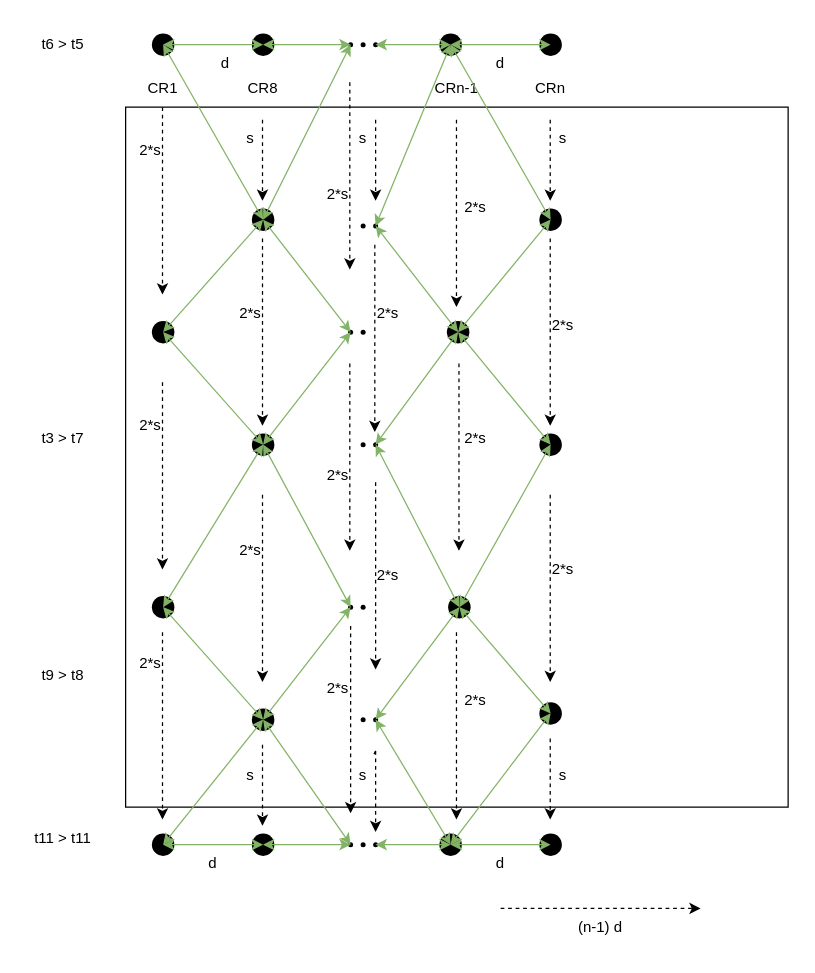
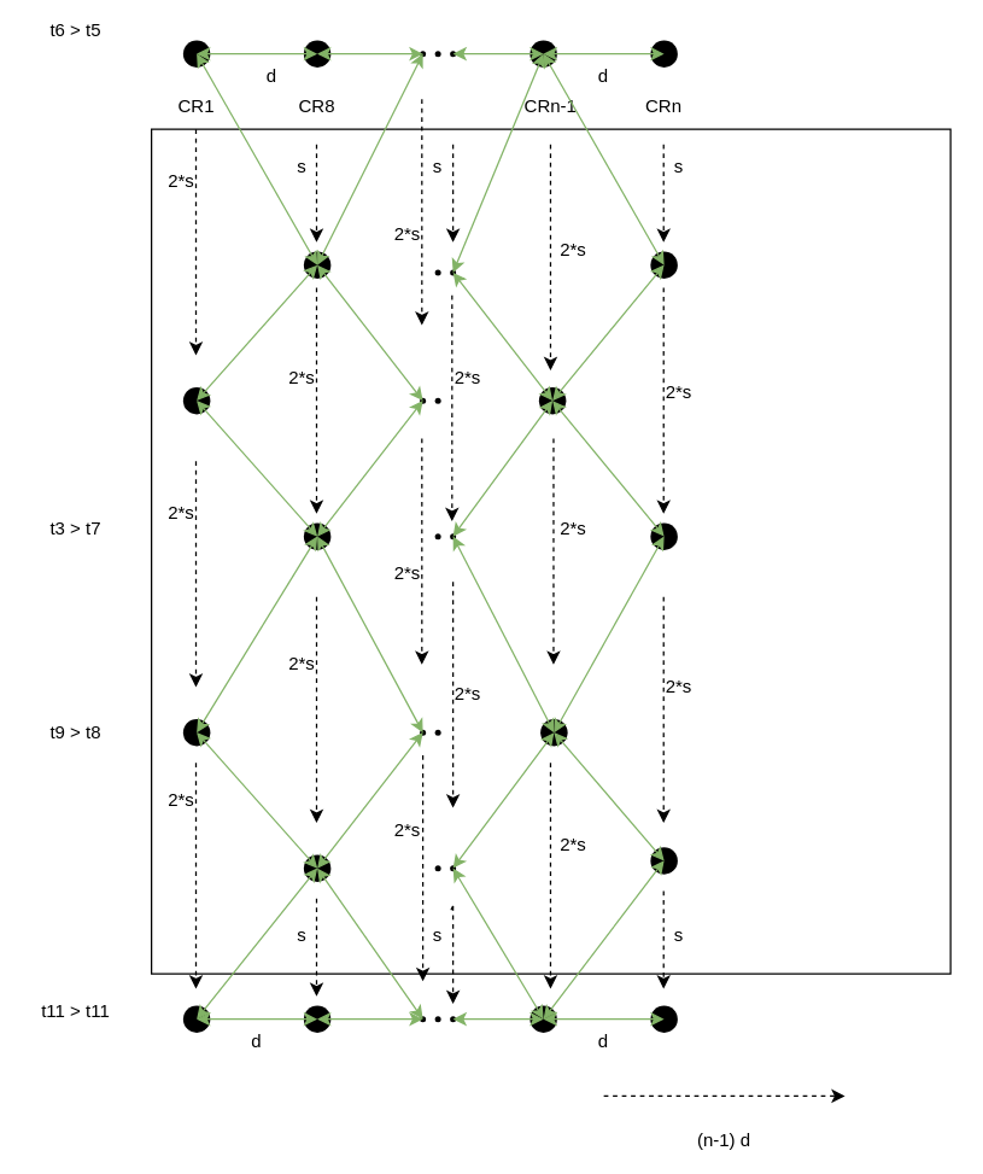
- <mxCell id="4" value="t6 &amp;gt; t5" style="text;html=1;strokeColor=none;fillColor=none;align=center;verticalAlign=middle;whiteSpace=wrap;rounded=0;" parent="1" vertex="1"><mxGeometry x="20" y="20" width="60" height="30" as="geometry" /></mxCell>
+ <mxCell id="4" value="t6 &amp;gt; t5" style="text;html=1;strokeColor=none;fillColor=none;align=center;verticalAlign=middle;whiteSpace=wrap;rounded=0;" parent="1" vertex="1"><mxGeometry x="20" y="5" width="60" height="30" as="geometry" /></mxCell>
- <mxCell id="31" value="t9 &amp;gt; t8" style="text;html=1;strokeColor=none;fillColor=none;align=center;verticalAlign=middle;whiteSpace=wrap;rounded=0;" parent="1" vertex="1"><mxGeometry x="20" y="525" width="60" height="30" as="geometry" /></mxCell>
+ <mxCell id="31" value="t9 &amp;gt; t8" style="text;html=1;strokeColor=none;fillColor=none;align=center;verticalAlign=middle;whiteSpace=wrap;rounded=0;" parent="1" vertex="1"><mxGeometry x="20" y="470" width="60" height="30" as="geometry" /></mxCell>
- <mxCell id="125" value="(n-1) d" style="text;html=1;strokeColor=none;fillColor=none;align=center;verticalAlign=middle;whiteSpace=wrap;rounded=0;" vertex="1" parent="1"><mxGeometry x="450" y="726" width="60" height="30" as="geometry" /></mxCell>
+ <mxCell id="125" value="(n-1) d" style="text;html=1;strokeColor=none;fillColor=none;align=center;verticalAlign=middle;whiteSpace=wrap;rounded=0;" vertex="1" parent="1"><mxGeometry x="450" y="741" width="60" height="30" as="geometry" /></mxCell>
